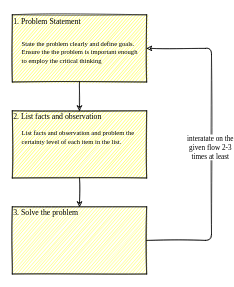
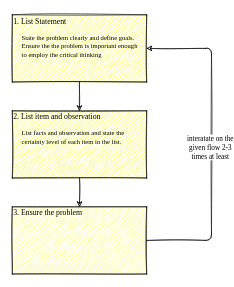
- <mxCell id="10" value="&lt;span style=&quot;font-size: 13px;&quot;&gt;1. Problem Statement&lt;/span&gt;" style="text;html=1;strokeColor=none;fillColor=none;align=left;verticalAlign=top;whiteSpace=wrap;rounded=0;shadow=0;labelBackgroundColor=none;sketch=1;fontFamily=Comic Sans MS;fontSize=13;fontColor=#000000;" vertex="1" parent="1"><mxGeometry x="20" y="20" width="196" height="28" as="geometry" /></mxCell>
+ <mxCell id="10" value="&lt;span style=&quot;font-size: 13px;&quot;&gt;1. List Statement&lt;/span&gt;" style="text;html=1;strokeColor=none;fillColor=none;align=left;verticalAlign=top;whiteSpace=wrap;rounded=0;shadow=0;labelBackgroundColor=none;sketch=1;fontFamily=Comic Sans MS;fontSize=13;fontColor=#000000;" vertex="1" parent="1"><mxGeometry x="20" y="20" width="196" height="28" as="geometry" /></mxCell>
- <mxCell id="9" value="&lt;span style=&quot;font-size: 11px&quot;&gt;State the problem clearly and define goals. Ensure the the problem is important enough to employ the critical thinking&amp;nbsp; &amp;nbsp;&lt;/span&gt;" style="text;html=1;strokeColor=none;fillColor=none;align=left;verticalAlign=top;whiteSpace=wrap;rounded=0;shadow=0;labelBackgroundColor=none;sketch=1;fontFamily=Comic Sans MS;fontSize=12;fontColor=#000000;" vertex="1" parent="1"><mxGeometry x="34" y="58" width="196" height="69" as="geometry" /></mxCell>
+ <mxCell id="9" value="&lt;span style=&quot;font-size: 11px&quot;&gt;State the problem clearly and define goals. Ensure the the problem is important enough to employ the critical thinking&amp;nbsp; &amp;nbsp;&lt;/span&gt;" style="text;html=1;strokeColor=none;fillColor=none;align=left;verticalAlign=top;whiteSpace=wrap;rounded=0;shadow=0;labelBackgroundColor=none;sketch=1;fontFamily=Comic Sans MS;fontSize=12;fontColor=#000000;" vertex="1" parent="1"><mxGeometry x="34" y="48" width="196" height="69" as="geometry" /></mxCell>
- <mxCell id="12" value="&lt;span style=&quot;font-size: 13px&quot;&gt;2. List facts and observation&lt;/span&gt;" style="text;html=1;strokeColor=none;fillColor=none;align=left;verticalAlign=top;whiteSpace=wrap;rounded=0;shadow=0;labelBackgroundColor=none;sketch=1;fontFamily=Comic Sans MS;fontSize=13;fontColor=#000000;" vertex="1" parent="1"><mxGeometry x="20" y="179" width="196" height="28" as="geometry" /></mxCell>
+ <mxCell id="12" value="&lt;span style=&quot;font-size: 13px&quot;&gt;2. List item and observation&lt;/span&gt;" style="text;html=1;strokeColor=none;fillColor=none;align=left;verticalAlign=top;whiteSpace=wrap;rounded=0;shadow=0;labelBackgroundColor=none;sketch=1;fontFamily=Comic Sans MS;fontSize=13;fontColor=#000000;" vertex="1" parent="1"><mxGeometry x="20" y="179" width="196" height="28" as="geometry" /></mxCell>
- <mxCell id="11" value="&lt;span style=&quot;font-size: 11px&quot;&gt;List facts and observation and problem the certainty level of each item in the list.&amp;nbsp;&lt;/span&gt;" style="text;html=1;strokeColor=none;fillColor=none;align=left;verticalAlign=top;whiteSpace=wrap;rounded=0;shadow=0;labelBackgroundColor=none;sketch=1;fontFamily=Comic Sans MS;fontSize=12;fontColor=#000000;" vertex="1" parent="1"><mxGeometry x="34" y="207" width="196" height="69" as="geometry" /></mxCell>
+ <mxCell id="11" value="&lt;span style=&quot;font-size: 11px&quot;&gt;List facts and observation and state the certainty level of each item in the list.&amp;nbsp;&lt;/span&gt;" style="text;html=1;strokeColor=none;fillColor=none;align=left;verticalAlign=top;whiteSpace=wrap;rounded=0;shadow=0;labelBackgroundColor=none;sketch=1;fontFamily=Comic Sans MS;fontSize=12;fontColor=#000000;" vertex="1" parent="1"><mxGeometry x="34" y="207" width="196" height="69" as="geometry" /></mxCell>
- <mxCell id="13" value="&lt;span style=&quot;font-size: 13px&quot;&gt;3. Solve the problem&lt;/span&gt;" style="text;html=1;strokeColor=none;fillColor=none;align=left;verticalAlign=top;whiteSpace=wrap;rounded=0;shadow=0;labelBackgroundColor=none;sketch=1;fontFamily=Comic Sans MS;fontSize=13;fontColor=#000000;" vertex="1" parent="1"><mxGeometry x="20" y="339" width="196" height="28" as="geometry" /></mxCell>
+ <mxCell id="13" value="&lt;span style=&quot;font-size: 13px&quot;&gt;3. Ensure the problem&lt;/span&gt;" style="text;html=1;strokeColor=none;fillColor=none;align=left;verticalAlign=top;whiteSpace=wrap;rounded=0;shadow=0;labelBackgroundColor=none;sketch=1;fontFamily=Comic Sans MS;fontSize=13;fontColor=#000000;" vertex="1" parent="1"><mxGeometry x="20" y="339" width="196" height="28" as="geometry" /></mxCell>
